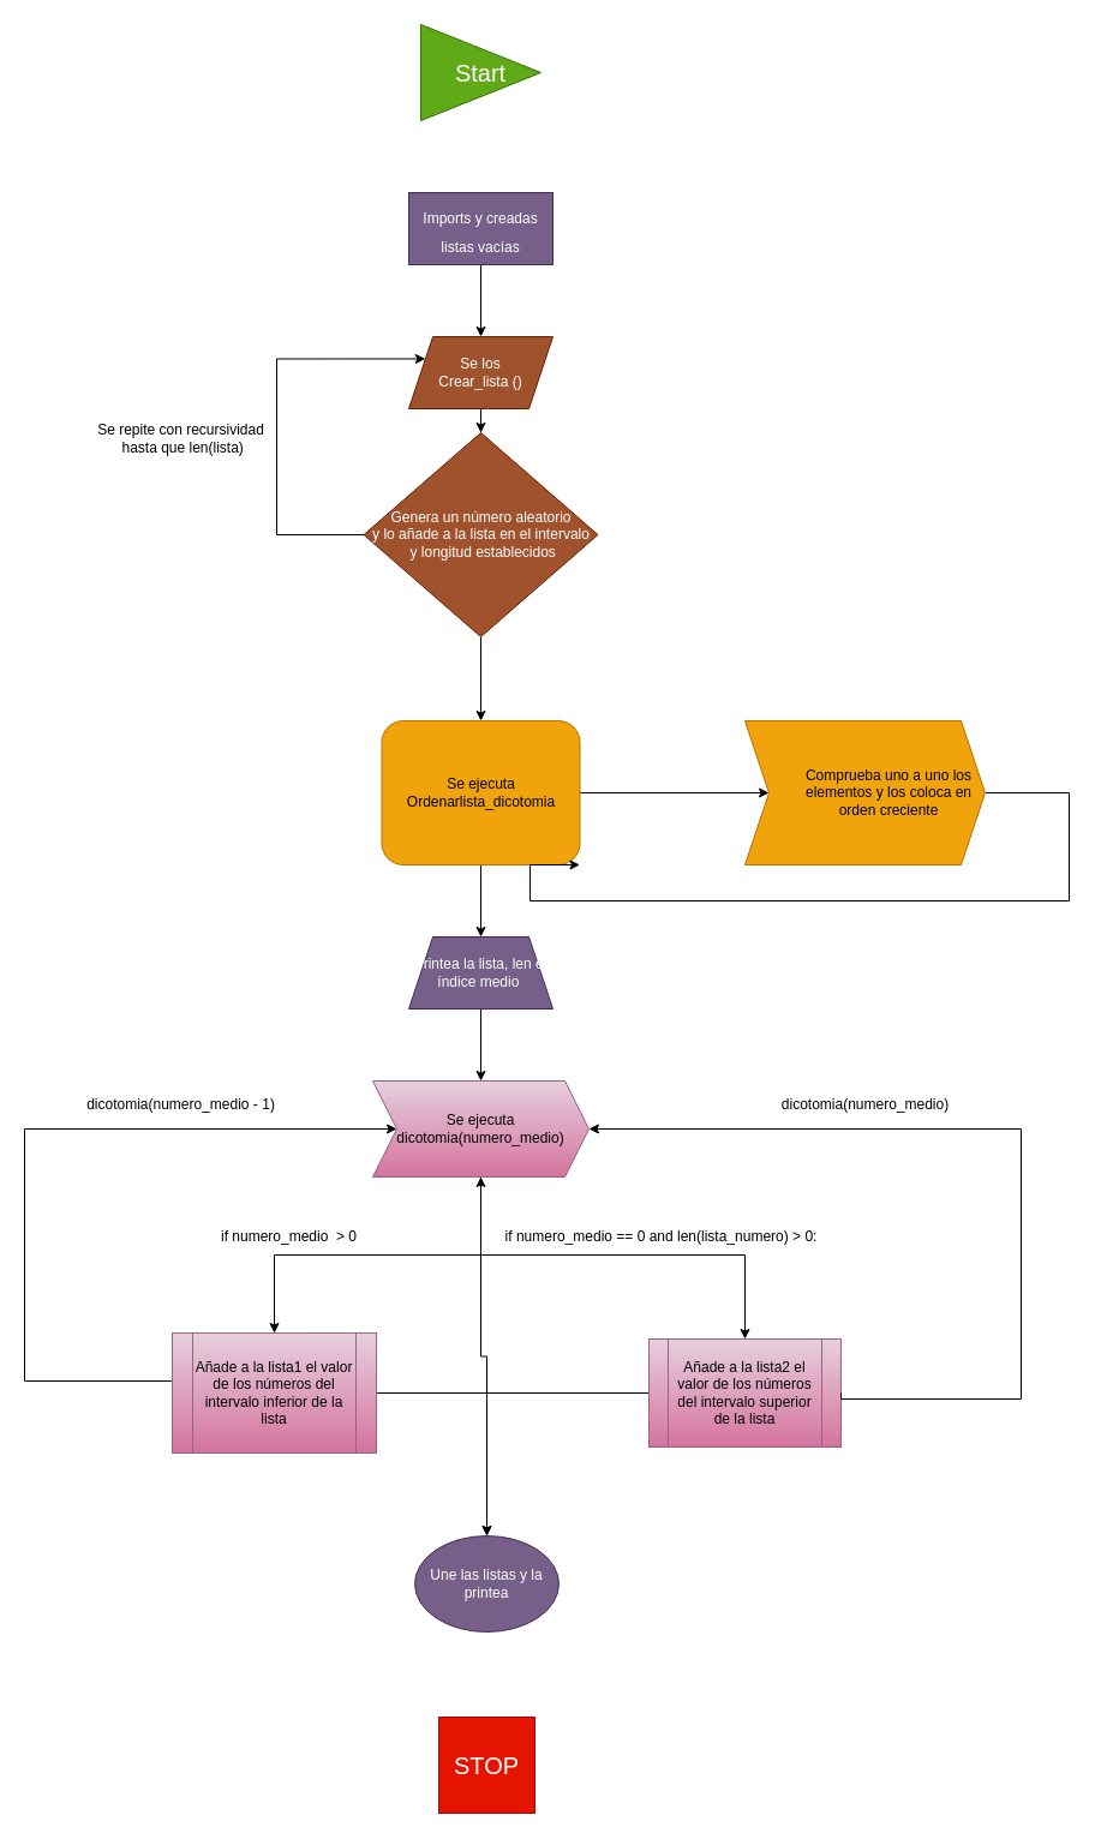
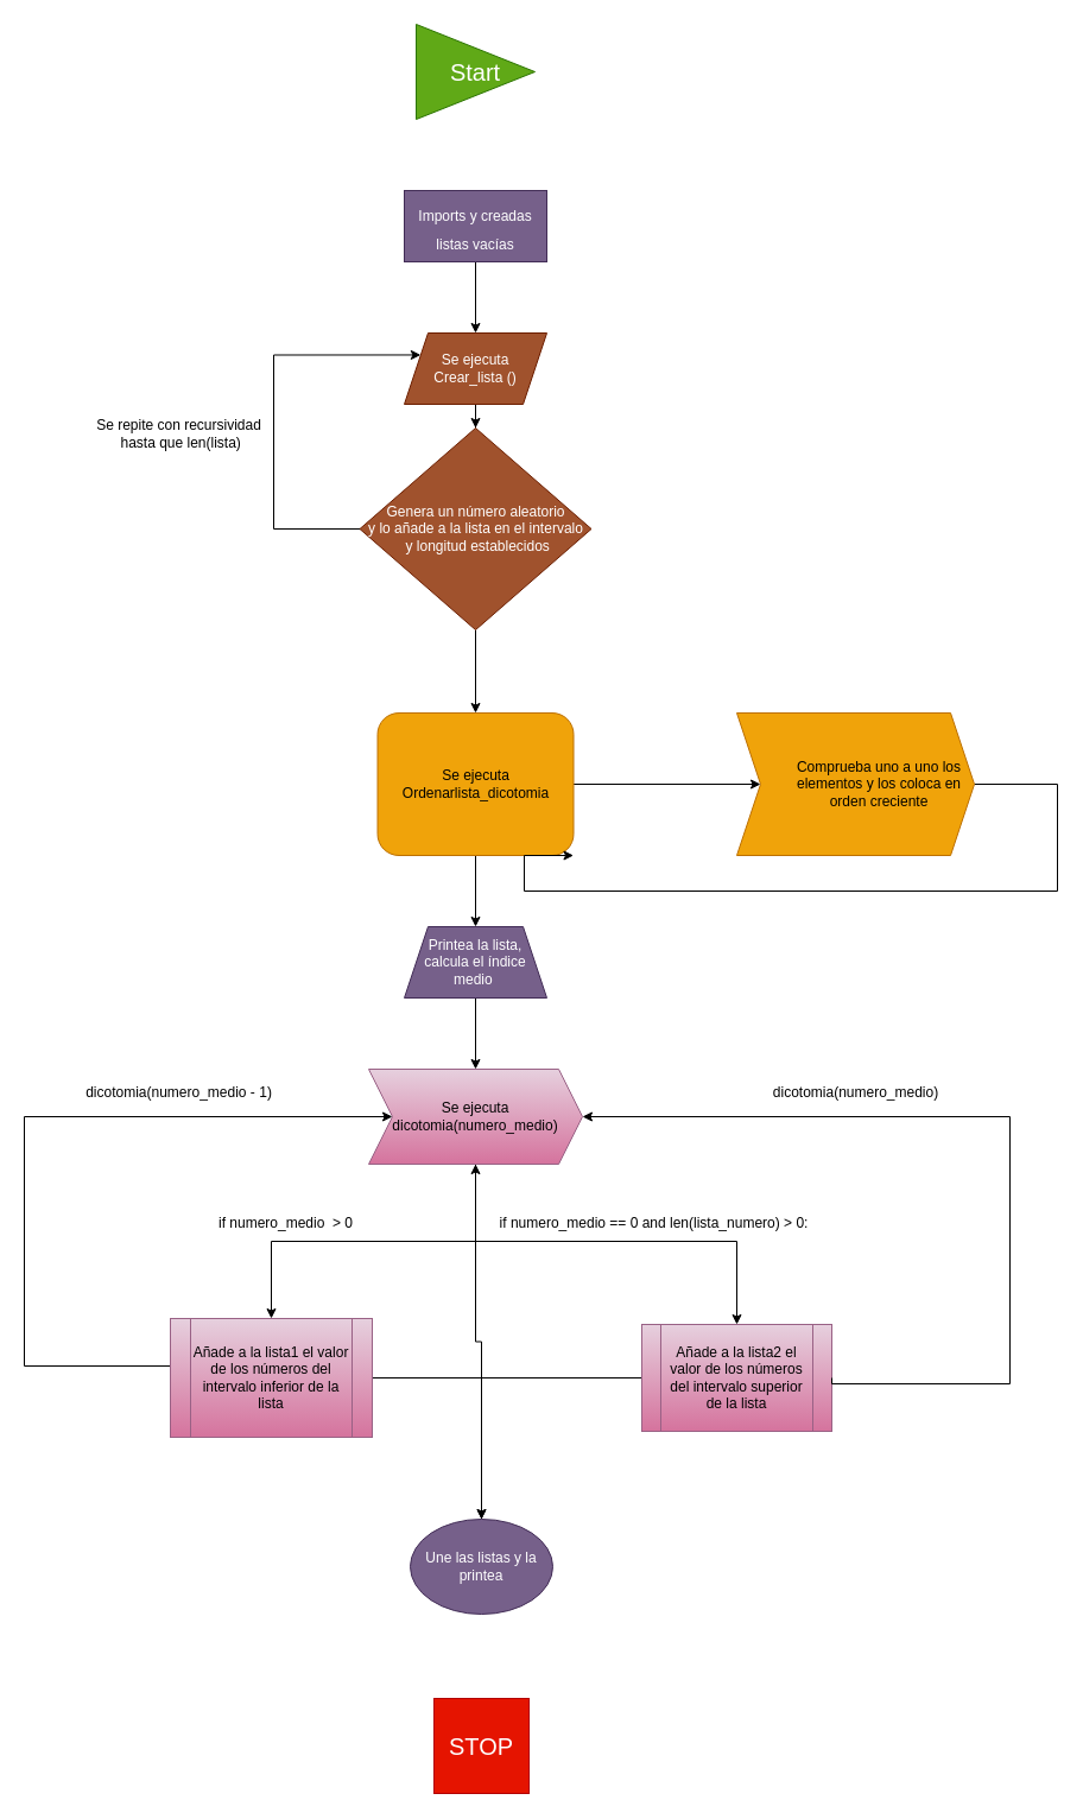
- <mxCell id="6" value="Se los&lt;br&gt;Crear_lista ()" style="shape=parallelogram;perimeter=parallelogramPerimeter;whiteSpace=wrap;html=1;fixedSize=1;fontSize=12;fillColor=#a0522d;fontColor=#ffffff;strokeColor=#6D1F00;" parent="1" vertex="1"><mxGeometry x="340" y="280" width="120" height="60" as="geometry" /></mxCell>
+ <mxCell id="6" value="Se ejecuta&lt;br&gt;Crear_lista ()" style="shape=parallelogram;perimeter=parallelogramPerimeter;whiteSpace=wrap;html=1;fixedSize=1;fontSize=12;fillColor=#a0522d;fontColor=#ffffff;strokeColor=#6D1F00;" parent="1" vertex="1"><mxGeometry x="340" y="280" width="120" height="60" as="geometry" /></mxCell>
- <mxCell id="11" value="Printea la lista, len el índice medio&amp;nbsp;" style="shape=trapezoid;perimeter=trapezoidPerimeter;whiteSpace=wrap;html=1;fixedSize=1;fontSize=12;fillColor=#76608a;fontColor=#ffffff;strokeColor=#432D57;" parent="1" vertex="1"><mxGeometry x="340" y="780" width="120" height="60" as="geometry" /></mxCell>
+ <mxCell id="11" value="Printea la lista, calcula el índice medio&amp;nbsp;" style="shape=trapezoid;perimeter=trapezoidPerimeter;whiteSpace=wrap;html=1;fixedSize=1;fontSize=12;fillColor=#76608a;fontColor=#ffffff;strokeColor=#432D57;" parent="1" vertex="1"><mxGeometry x="340" y="780" width="120" height="60" as="geometry" /></mxCell>
